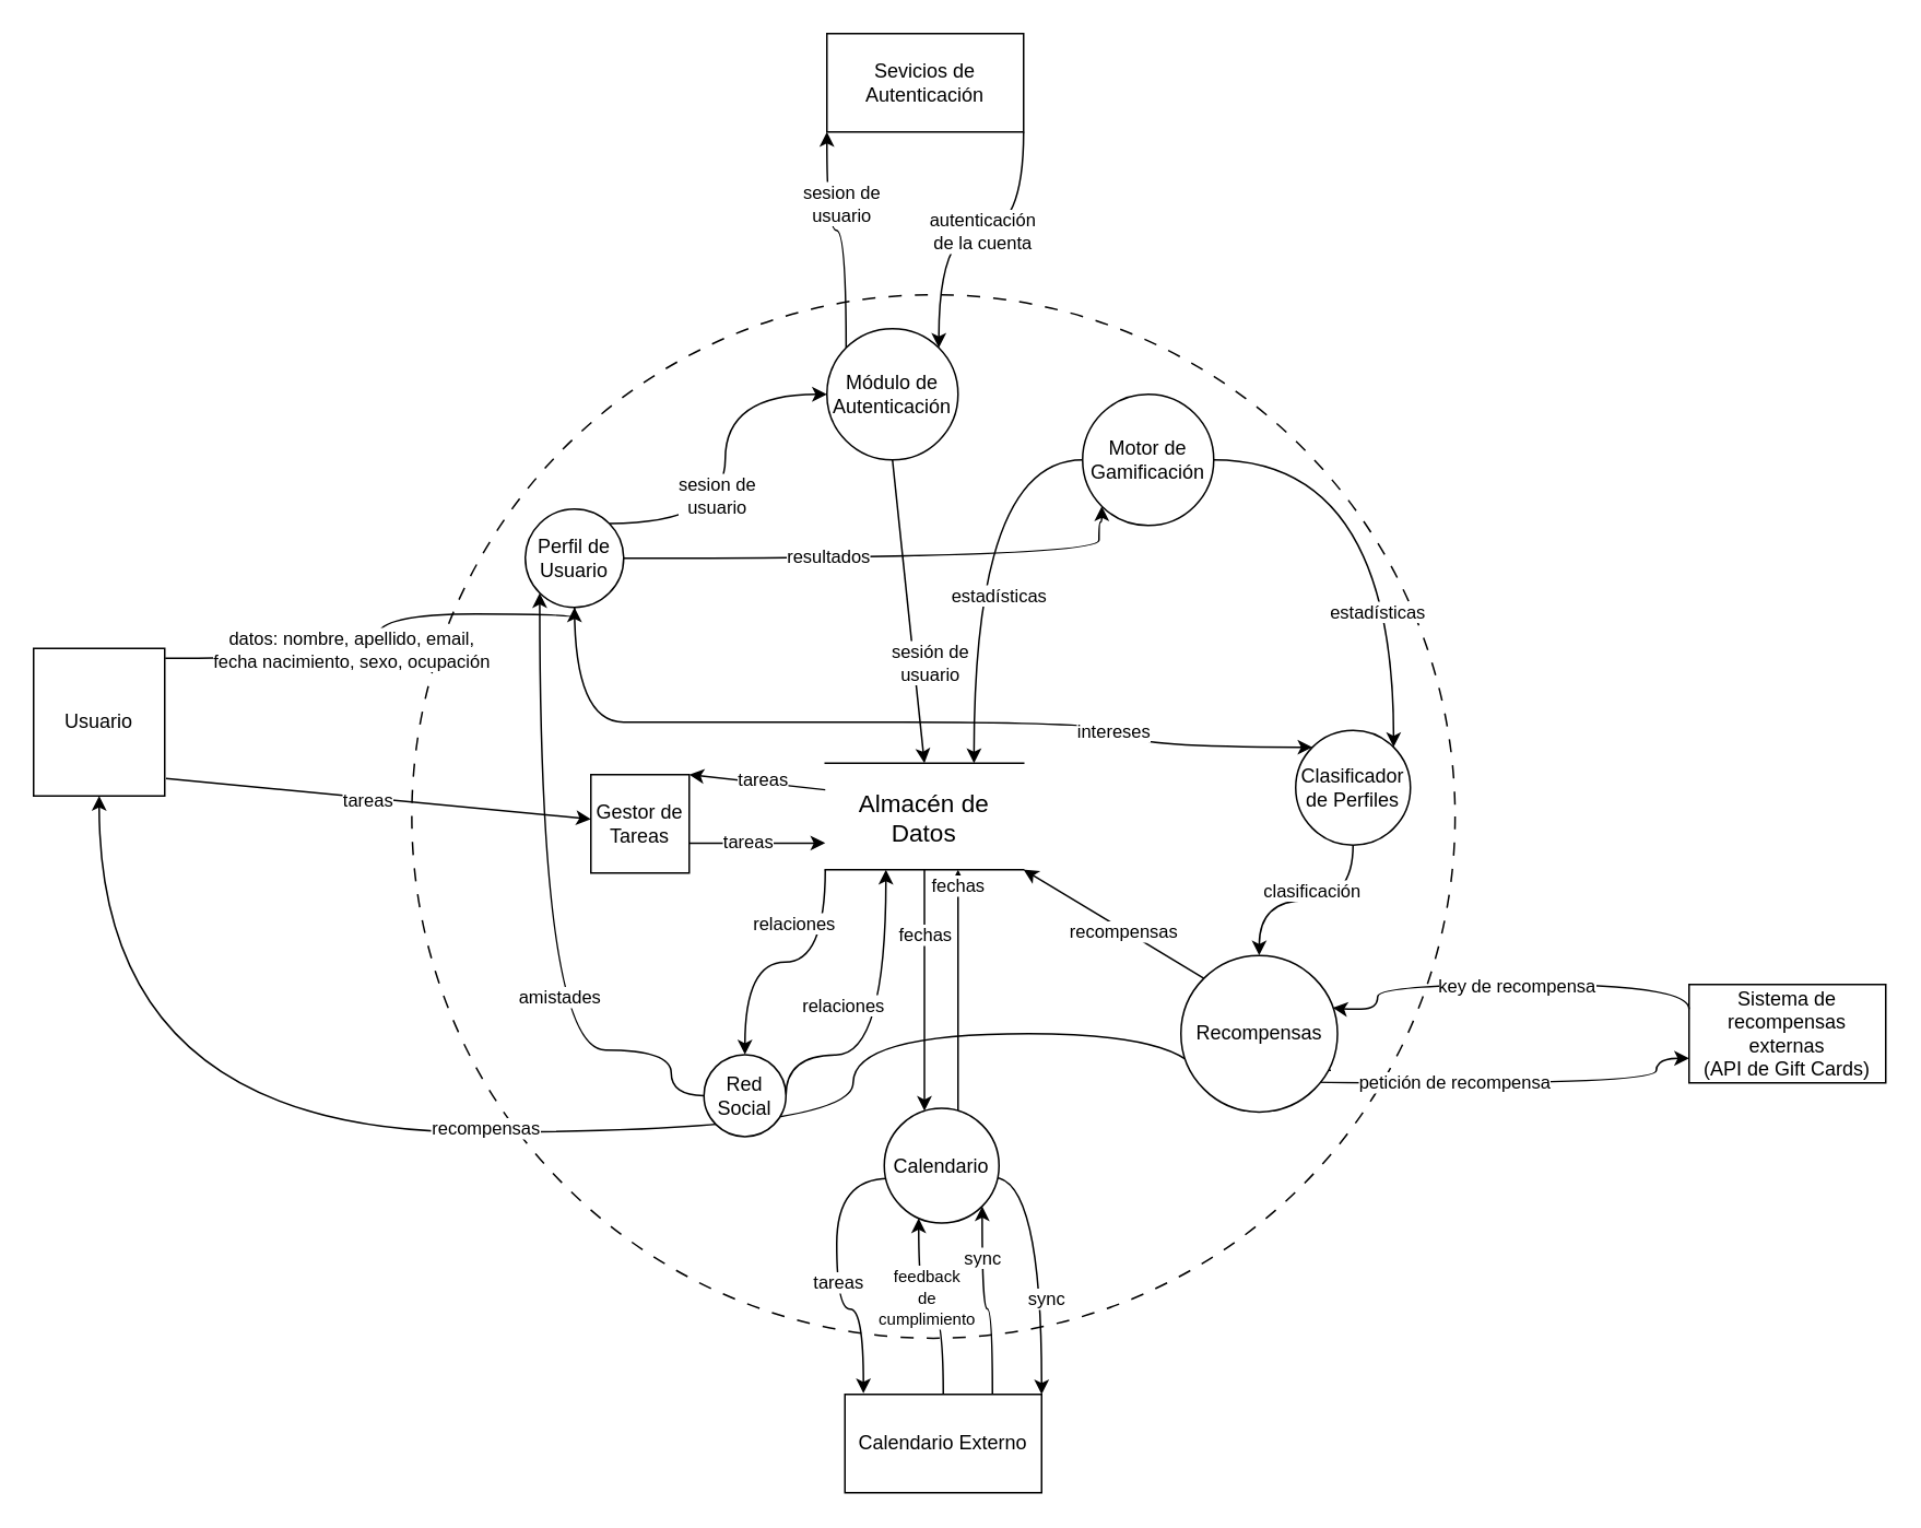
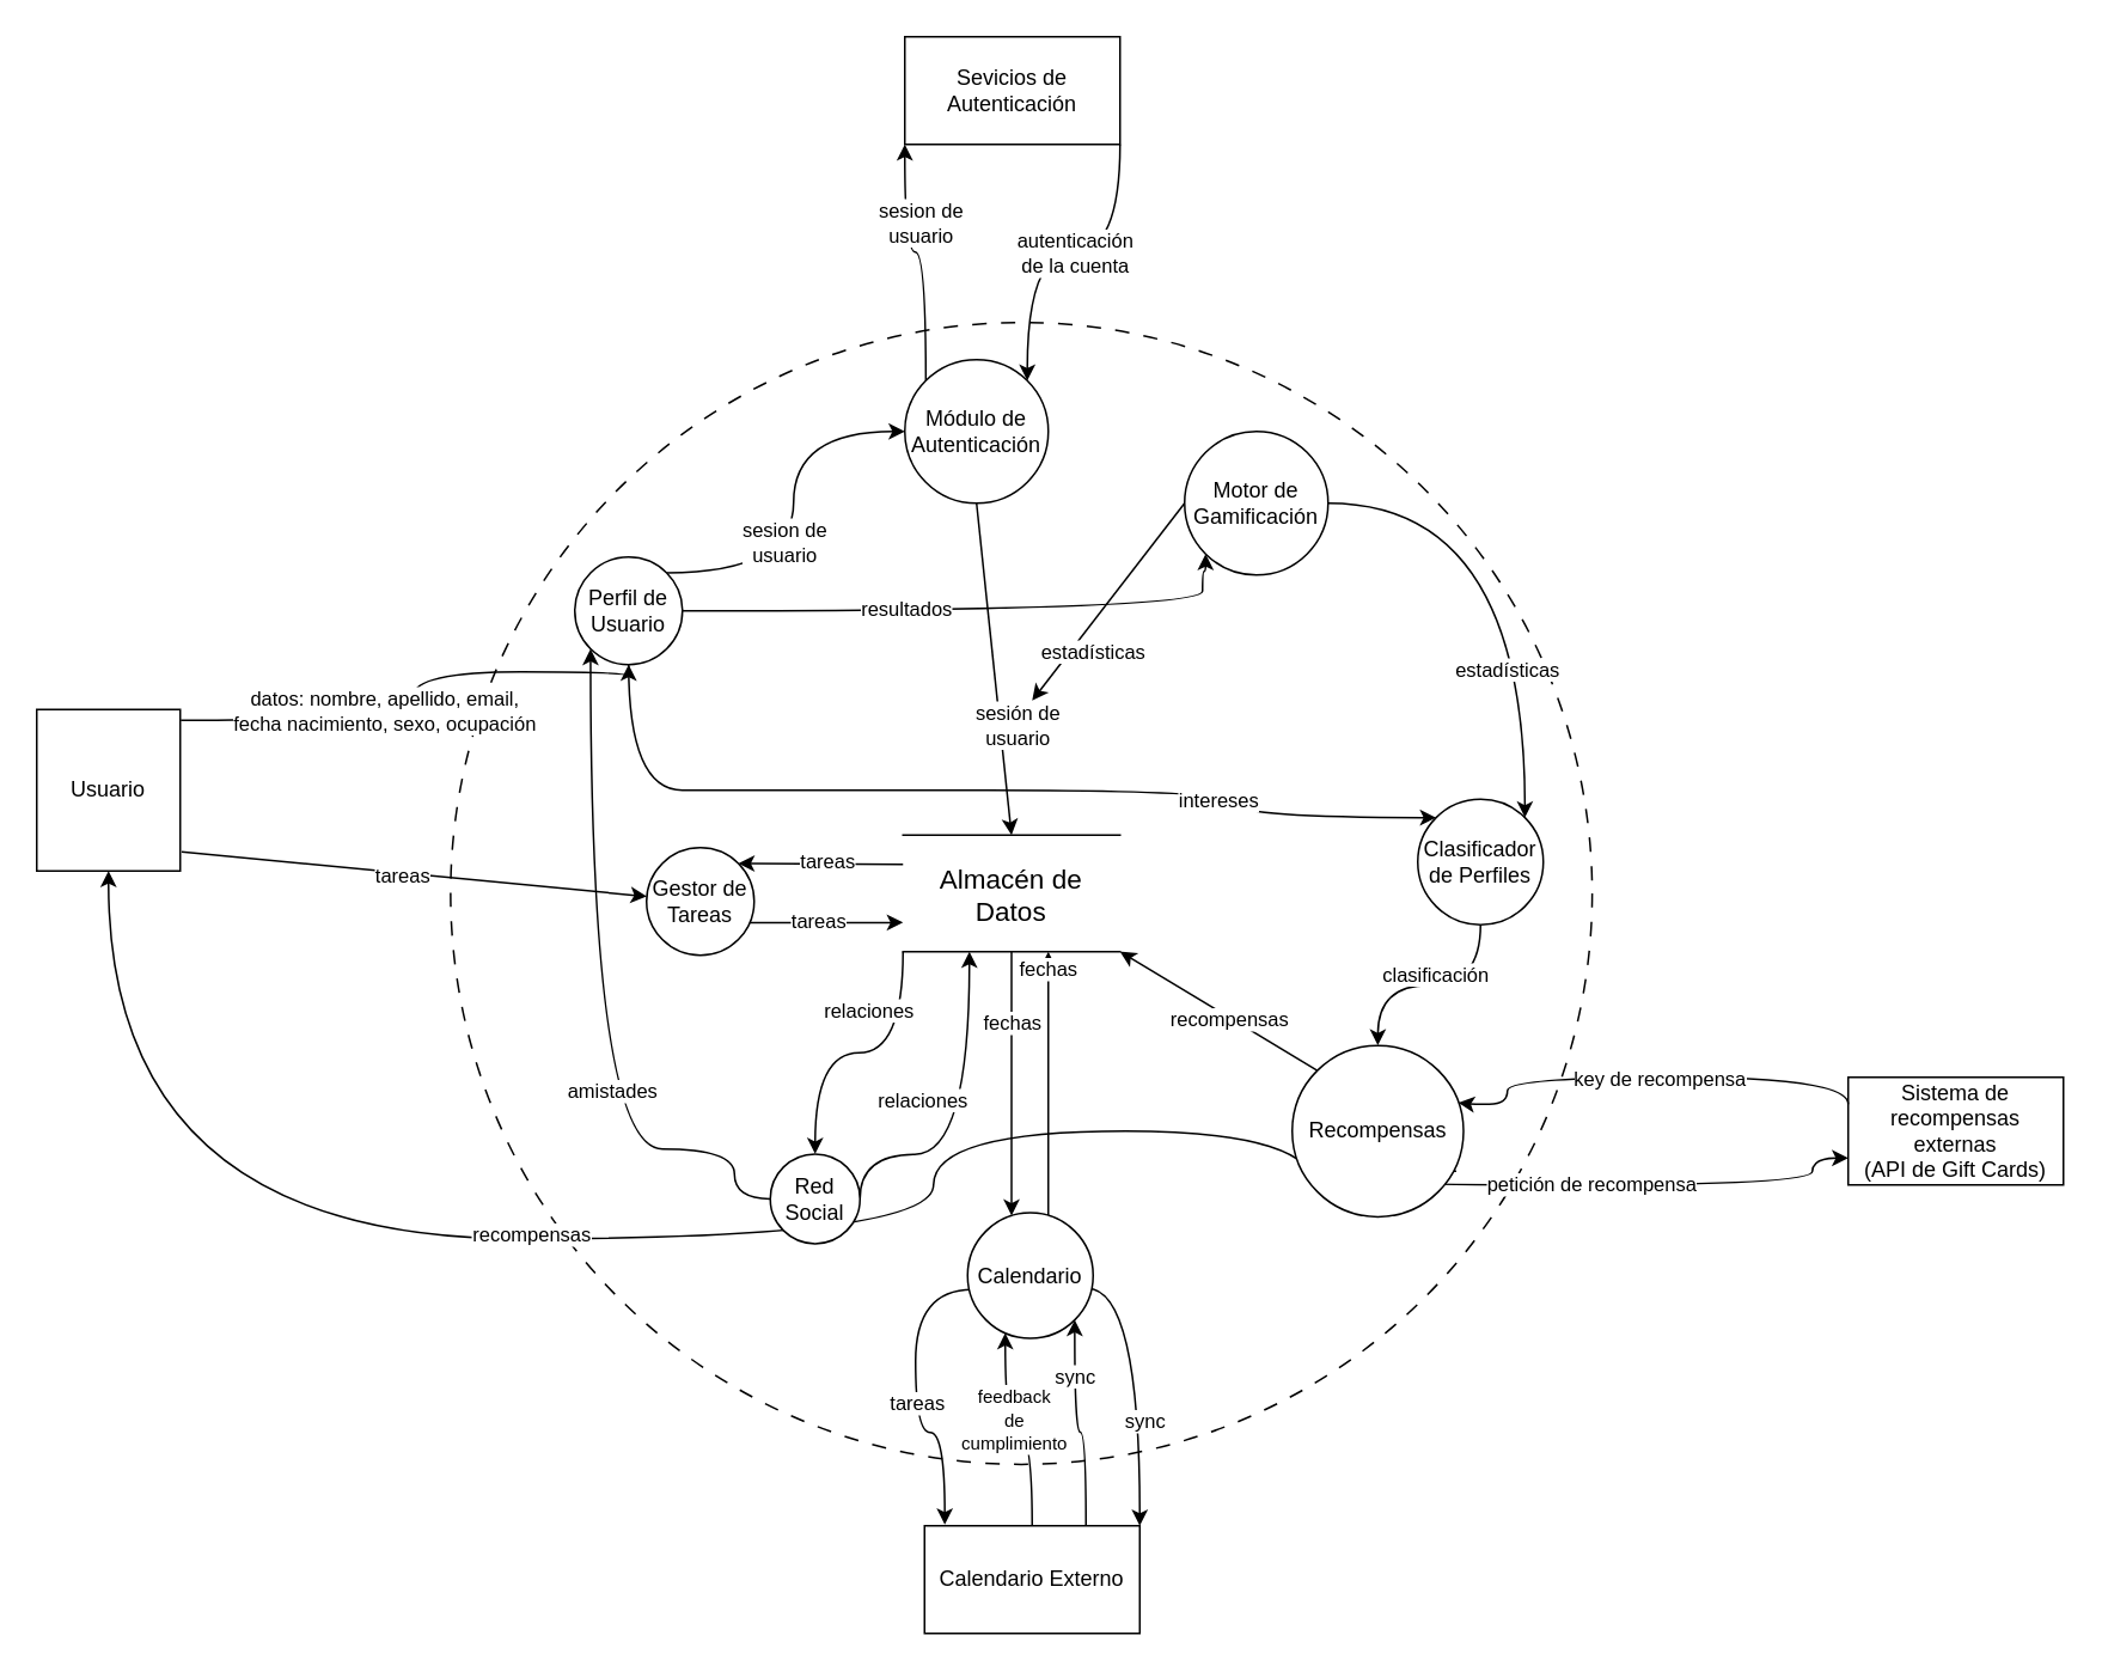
- <mxCell id="66" style="edgeStyle=orthogonalEdgeStyle;rounded=0;orthogonalLoop=1;jettySize=auto;html=1;exitX=0;exitY=0.5;exitDx=0;exitDy=0;entryX=0.75;entryY=0;entryDx=0;entryDy=0;curved=1;" parent="1" source="67" target="47" edge="1"><mxGeometry relative="1" as="geometry" /></mxCell>
+ <mxCell id="66" style="edgeStyle=orthogonalEdgeStyle;rounded=0;orthogonalLoop=1;jettySize=auto;html=1;exitX=0;exitY=0.5;exitDx=0;exitDy=0;curved=1;" parent="1" source="67" target="65" edge="1"><mxGeometry relative="1" as="geometry" /></mxCell>
- <mxCell id="56" value="Gestor de Tareas" style="whiteSpace=wrap;html=1;aspect=fixed;rounded=0;" parent="1" vertex="1"><mxGeometry x="360" y="472" width="60" height="60" as="geometry" /></mxCell>
+ <mxCell id="56" value="Gestor de Tareas" style="ellipse;whiteSpace=wrap;html=1;aspect=fixed;" parent="1" vertex="1"><mxGeometry x="360" y="472" width="60" height="60" as="geometry" /></mxCell>
